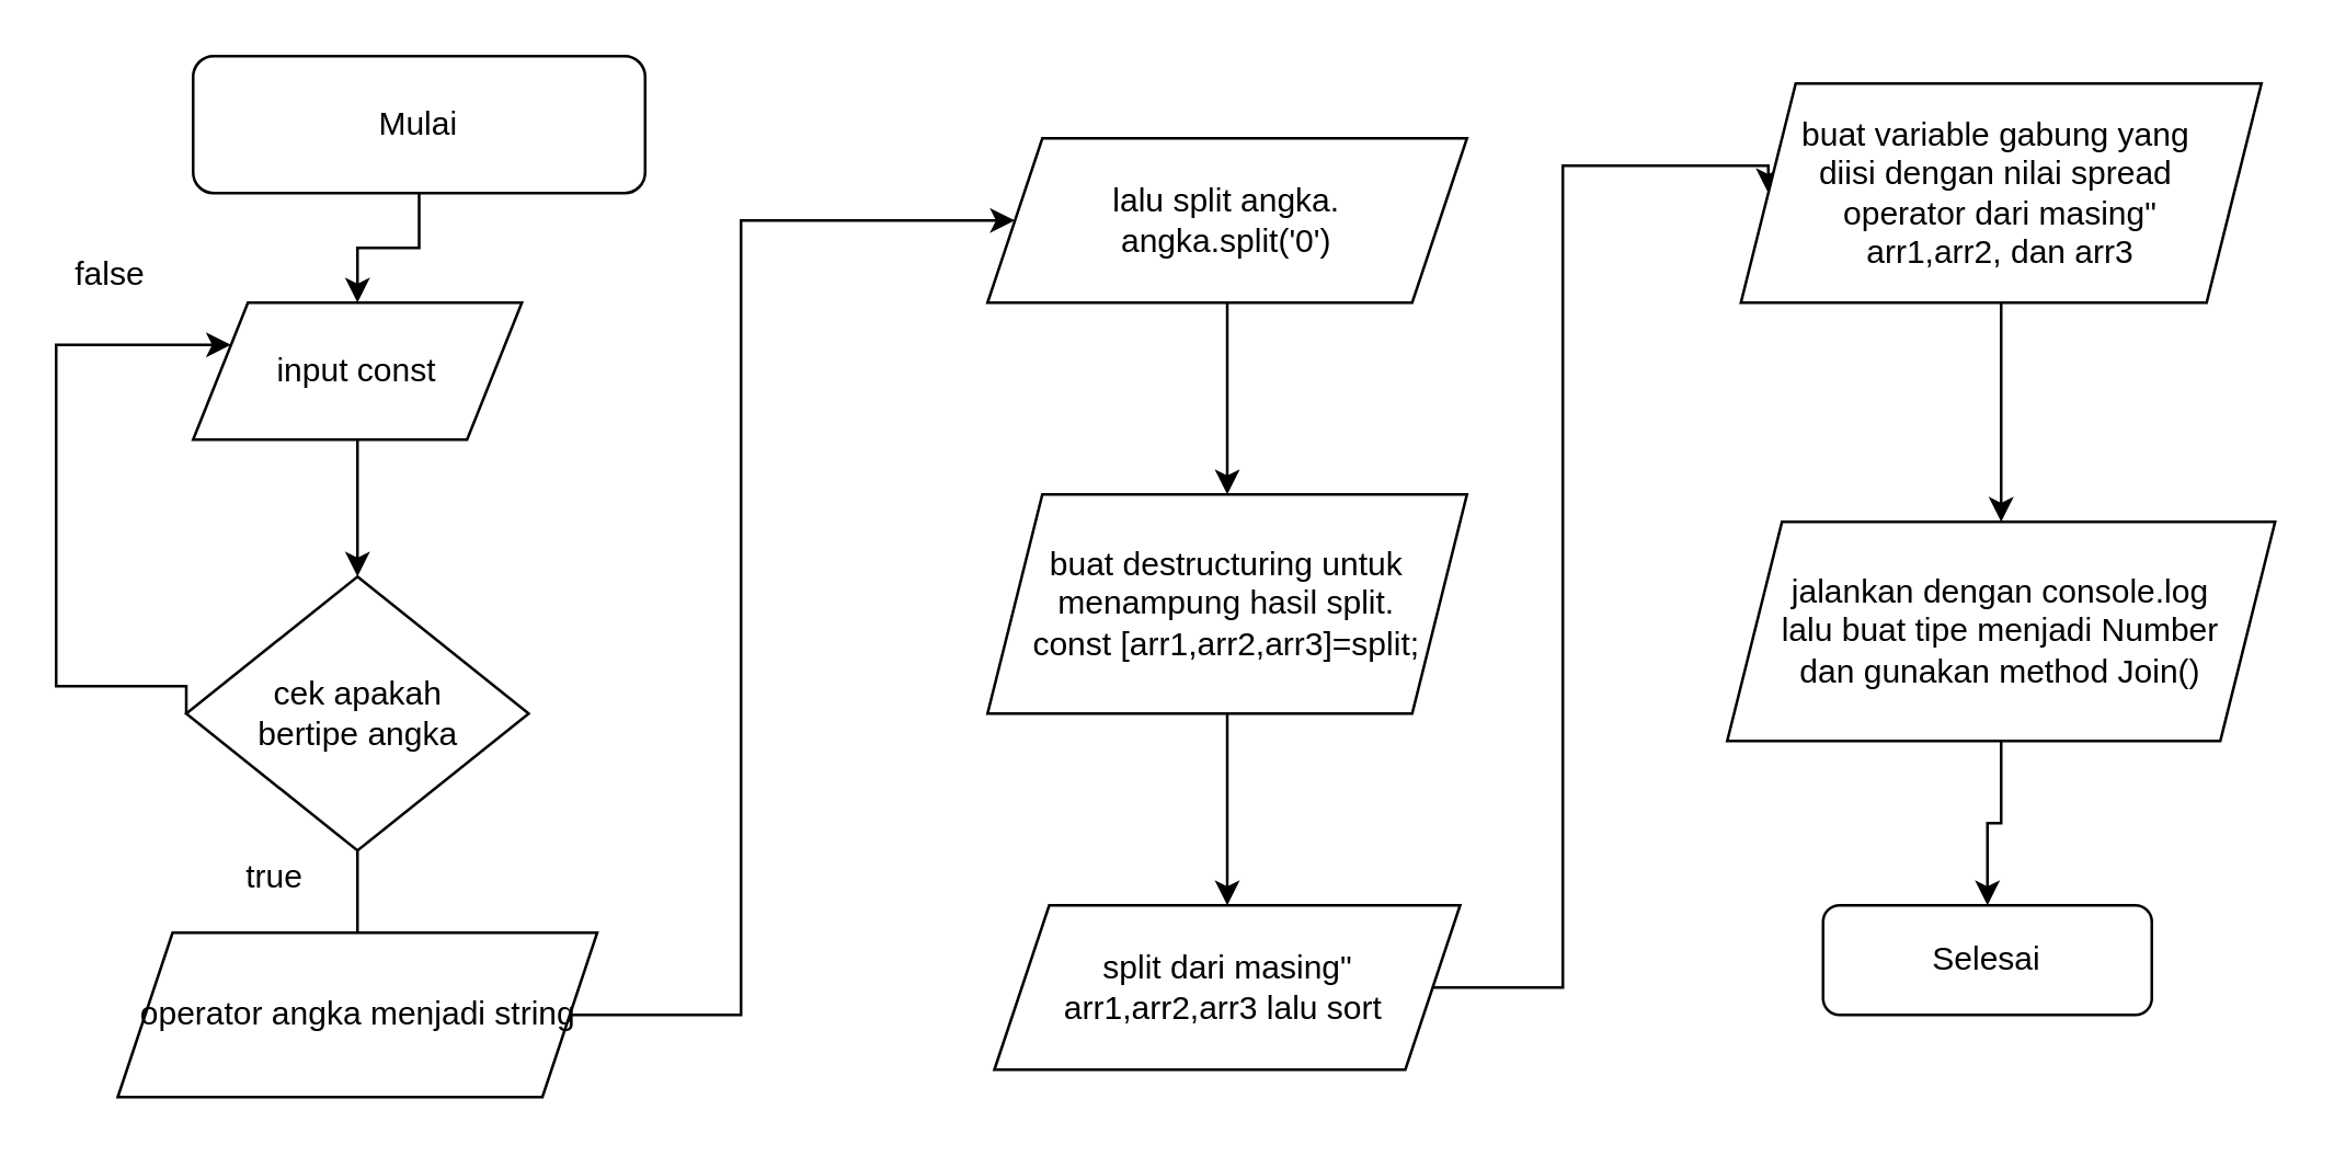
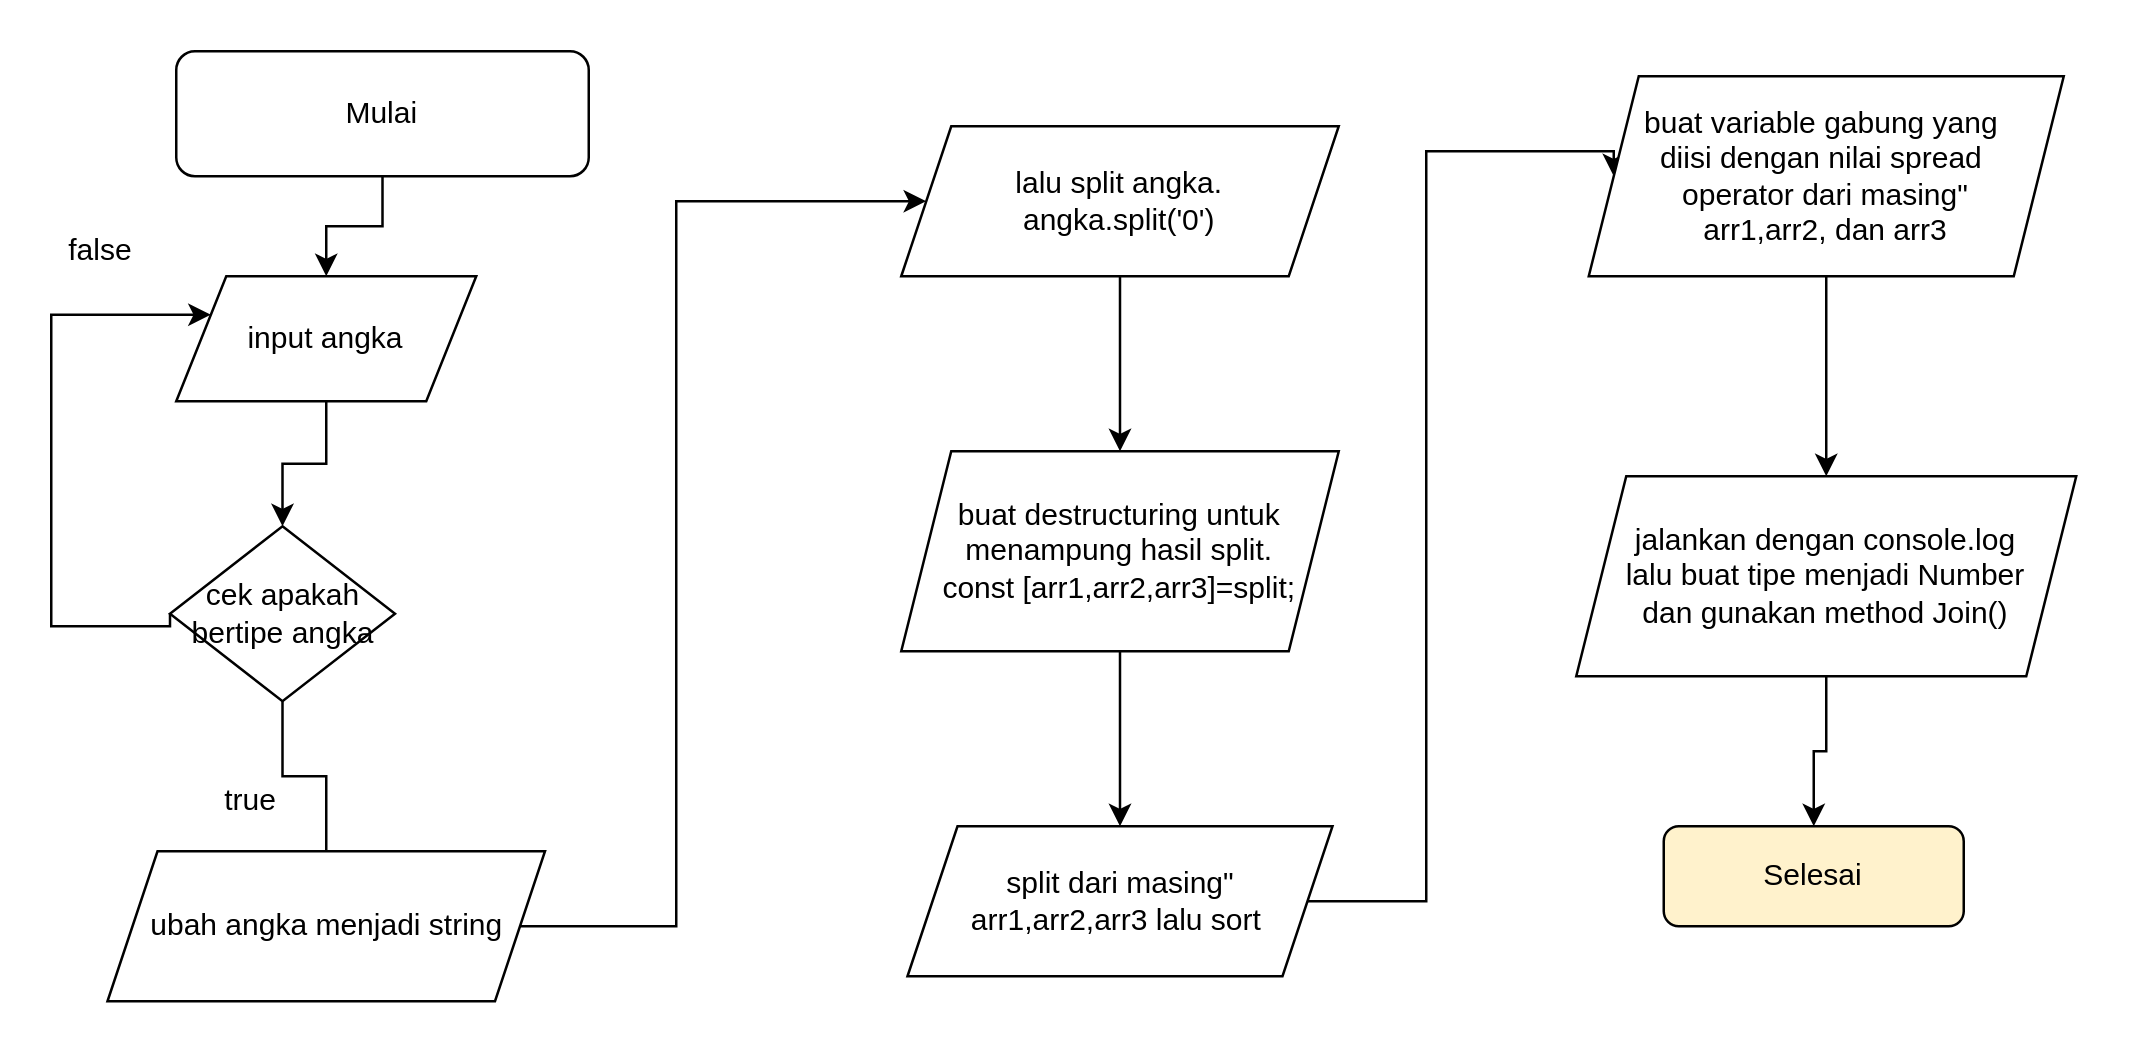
- <mxCell id="6" value="input const" style="shape=parallelogram;perimeter=parallelogramPerimeter;whiteSpace=wrap;html=1;fixedSize=1;" vertex="1" parent="1"><mxGeometry x="70" y="110" width="120" height="50" as="geometry" /></mxCell>
+ <mxCell id="6" value="input angka" style="shape=parallelogram;perimeter=parallelogramPerimeter;whiteSpace=wrap;html=1;fixedSize=1;" vertex="1" parent="1"><mxGeometry x="70" y="110" width="120" height="50" as="geometry" /></mxCell>
- <mxCell id="9" value="cek apakah &lt;br&gt;bertipe angka" style="rhombus;whiteSpace=wrap;html=1;" vertex="1" parent="1"><mxGeometry x="67.5" y="210" width="125" height="100" as="geometry" /></mxCell>
+ <mxCell id="9" value="cek apakah &lt;br&gt;bertipe angka" style="rhombus;whiteSpace=wrap;html=1;" vertex="1" parent="1"><mxGeometry x="67.5" y="210" width="90" height="70" as="geometry" /></mxCell>
- <mxCell id="4" value="Selesai" style="rounded=1;whiteSpace=wrap;html=1;" vertex="1" parent="1"><mxGeometry x="665" y="330" width="120" height="40" as="geometry" /></mxCell>
+ <mxCell id="4" value="Selesai" style="rounded=1;whiteSpace=wrap;html=1;fillColor=#fff2cc;" vertex="1" parent="1"><mxGeometry x="665" y="330" width="120" height="40" as="geometry" /></mxCell>
- <mxCell id="11" value="operator angka menjadi string" style="shape=parallelogram;perimeter=parallelogramPerimeter;whiteSpace=wrap;html=1;fixedSize=1;" vertex="1" parent="1"><mxGeometry x="42.5" y="340" width="175" height="60" as="geometry" /></mxCell>
+ <mxCell id="11" value="ubah angka menjadi string" style="shape=parallelogram;perimeter=parallelogramPerimeter;whiteSpace=wrap;html=1;fixedSize=1;" vertex="1" parent="1"><mxGeometry x="42.5" y="340" width="175" height="60" as="geometry" /></mxCell>
